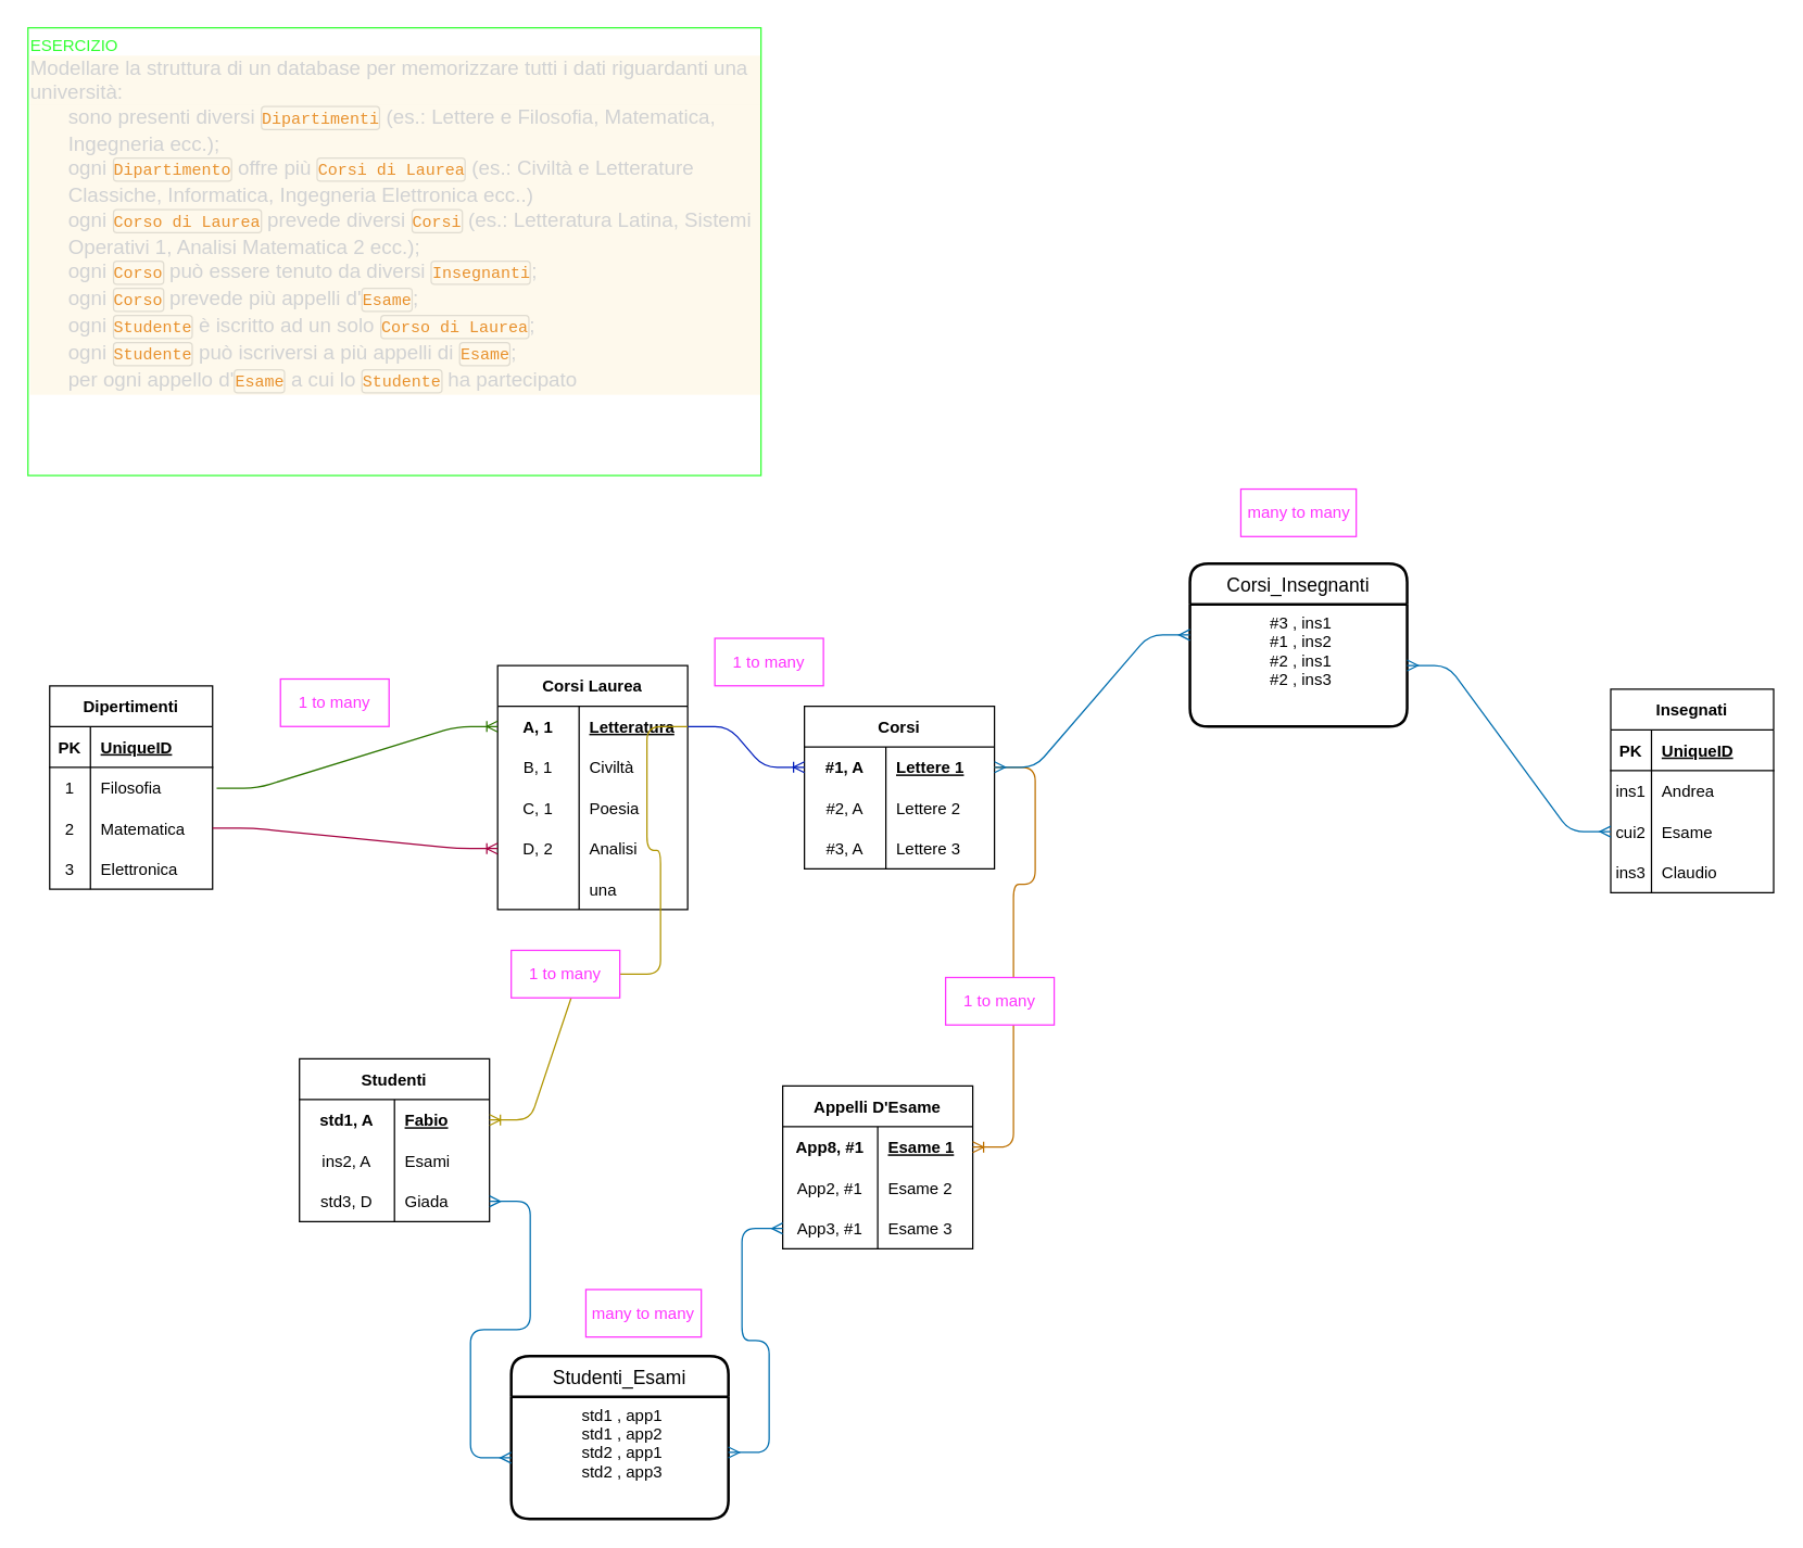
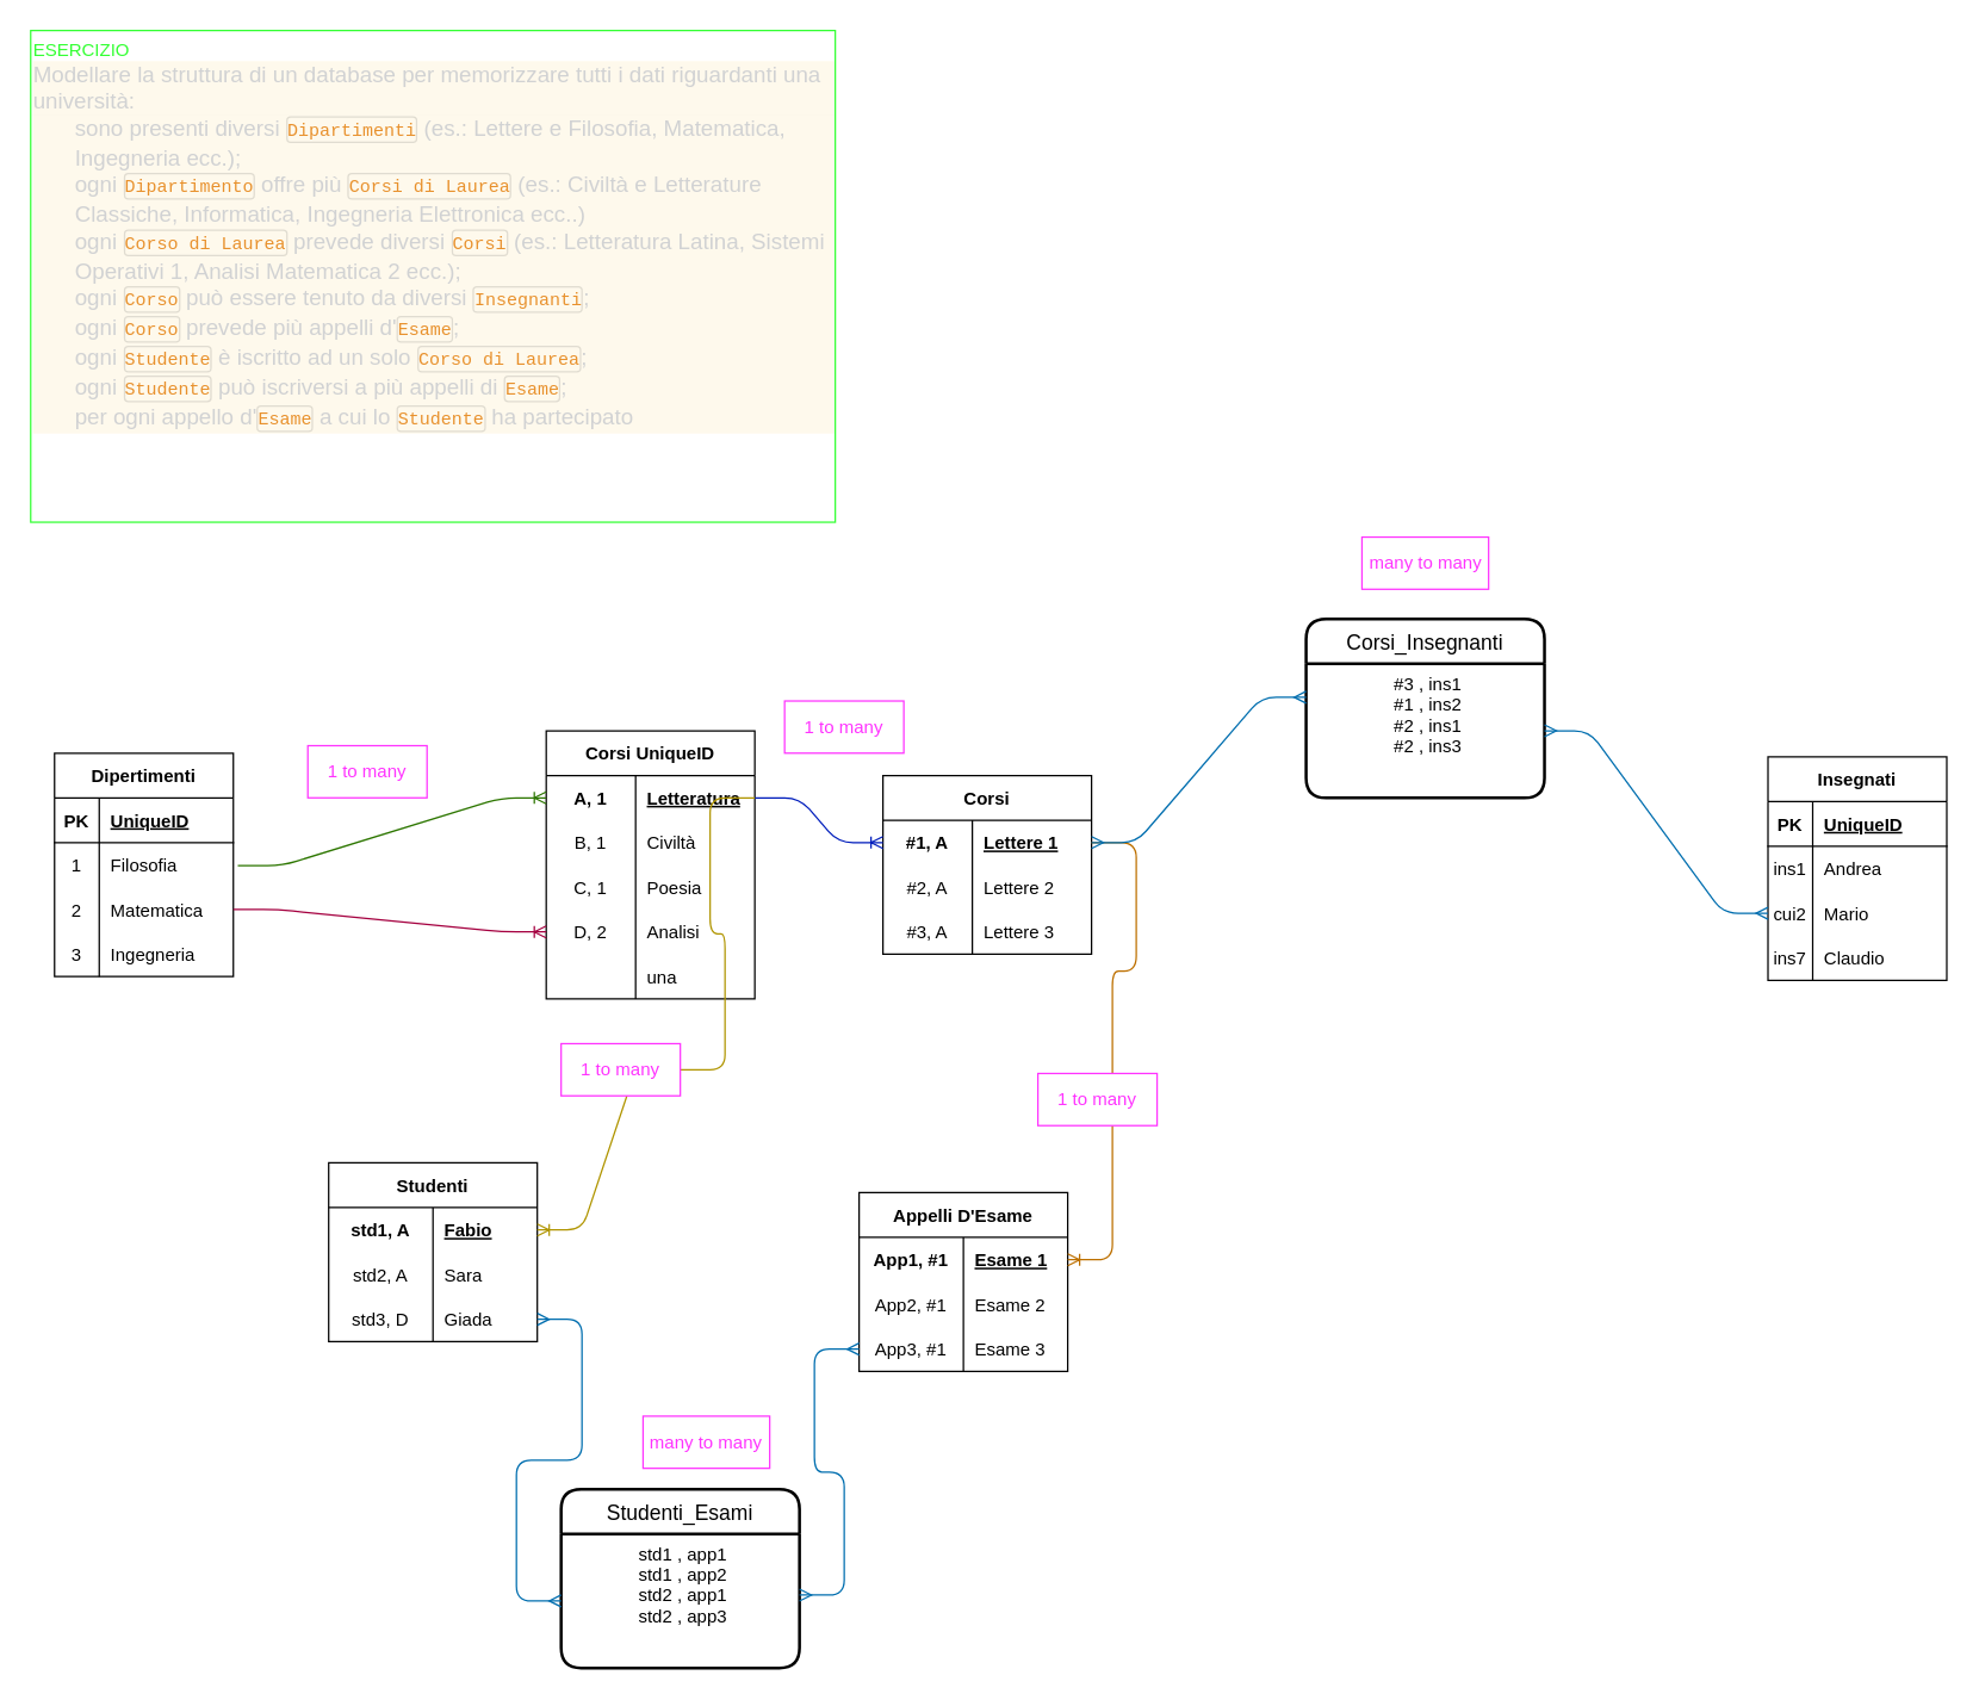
- <mxCell id="15" value="Corsi Laurea" style="shape=table;startSize=30;container=1;collapsible=1;childLayout=tableLayout;fixedRows=1;rowLines=0;fontStyle=1;align=center;resizeLast=1;" vertex="1" parent="1"><mxGeometry x="366" y="490" width="140" height="180" as="geometry" /></mxCell>
+ <mxCell id="15" value="Corsi UniqueID" style="shape=table;startSize=30;container=1;collapsible=1;childLayout=tableLayout;fixedRows=1;rowLines=0;fontStyle=1;align=center;resizeLast=1;" vertex="1" parent="1"><mxGeometry x="366" y="490" width="140" height="180" as="geometry" /></mxCell>
- <mxCell id="55" value="Esame" style="shape=partialRectangle;connectable=0;fillColor=none;top=0;left=0;bottom=0;right=0;align=left;spacingLeft=6;overflow=hidden;" vertex="1" parent="53"><mxGeometry x="30" width="90" height="30" as="geometry"><mxRectangle width="90" height="30" as="alternateBounds" /></mxGeometry></mxCell>
+ <mxCell id="55" value="Mario" style="shape=partialRectangle;connectable=0;fillColor=none;top=0;left=0;bottom=0;right=0;align=left;spacingLeft=6;overflow=hidden;" vertex="1" parent="53"><mxGeometry x="30" width="90" height="30" as="geometry"><mxRectangle width="90" height="30" as="alternateBounds" /></mxGeometry></mxCell>
- <mxCell id="14" value="Elettronica" style="shape=partialRectangle;connectable=0;fillColor=none;top=0;left=0;bottom=0;right=0;align=left;spacingLeft=6;overflow=hidden;" vertex="1" parent="12"><mxGeometry x="30" width="90" height="30" as="geometry"><mxRectangle width="90" height="30" as="alternateBounds" /></mxGeometry></mxCell>
+ <mxCell id="14" value="Ingegneria" style="shape=partialRectangle;connectable=0;fillColor=none;top=0;left=0;bottom=0;right=0;align=left;spacingLeft=6;overflow=hidden;" vertex="1" parent="12"><mxGeometry x="30" width="90" height="30" as="geometry"><mxRectangle width="90" height="30" as="alternateBounds" /></mxGeometry></mxCell>
- <mxCell id="57" value="ins3" style="shape=partialRectangle;connectable=0;fillColor=none;top=0;left=0;bottom=0;right=0;editable=1;overflow=hidden;" vertex="1" parent="56"><mxGeometry width="30" height="30" as="geometry"><mxRectangle width="30" height="30" as="alternateBounds" /></mxGeometry></mxCell>
+ <mxCell id="57" value="ins7" style="shape=partialRectangle;connectable=0;fillColor=none;top=0;left=0;bottom=0;right=0;editable=1;overflow=hidden;" vertex="1" parent="56"><mxGeometry width="30" height="30" as="geometry"><mxRectangle width="30" height="30" as="alternateBounds" /></mxGeometry></mxCell>
- <mxCell id="63" value="App8, #1" style="shape=partialRectangle;connectable=0;fillColor=none;top=0;left=0;bottom=0;right=0;fontStyle=1;overflow=hidden;" vertex="1" parent="62"><mxGeometry width="70" height="30" as="geometry"><mxRectangle width="70" height="30" as="alternateBounds" /></mxGeometry></mxCell>
+ <mxCell id="63" value="App1, #1" style="shape=partialRectangle;connectable=0;fillColor=none;top=0;left=0;bottom=0;right=0;fontStyle=1;overflow=hidden;" vertex="1" parent="62"><mxGeometry width="70" height="30" as="geometry"><mxRectangle width="70" height="30" as="alternateBounds" /></mxGeometry></mxCell>
- <mxCell id="76" value="ins2, A" style="shape=partialRectangle;connectable=0;fillColor=none;top=0;left=0;bottom=0;right=0;editable=1;overflow=hidden;" vertex="1" parent="75"><mxGeometry width="70" height="30" as="geometry"><mxRectangle width="70" height="30" as="alternateBounds" /></mxGeometry></mxCell>
+ <mxCell id="76" value="std2, A" style="shape=partialRectangle;connectable=0;fillColor=none;top=0;left=0;bottom=0;right=0;editable=1;overflow=hidden;" vertex="1" parent="75"><mxGeometry width="70" height="30" as="geometry"><mxRectangle width="70" height="30" as="alternateBounds" /></mxGeometry></mxCell>
- <mxCell id="77" value="Esami" style="shape=partialRectangle;connectable=0;fillColor=none;top=0;left=0;bottom=0;right=0;align=left;spacingLeft=6;overflow=hidden;" vertex="1" parent="75"><mxGeometry x="70" width="70" height="30" as="geometry"><mxRectangle width="70" height="30" as="alternateBounds" /></mxGeometry></mxCell>
+ <mxCell id="77" value="Sara" style="shape=partialRectangle;connectable=0;fillColor=none;top=0;left=0;bottom=0;right=0;align=left;spacingLeft=6;overflow=hidden;" vertex="1" parent="75"><mxGeometry x="70" width="70" height="30" as="geometry"><mxRectangle width="70" height="30" as="alternateBounds" /></mxGeometry></mxCell>
